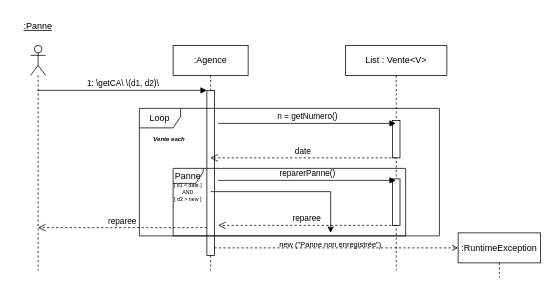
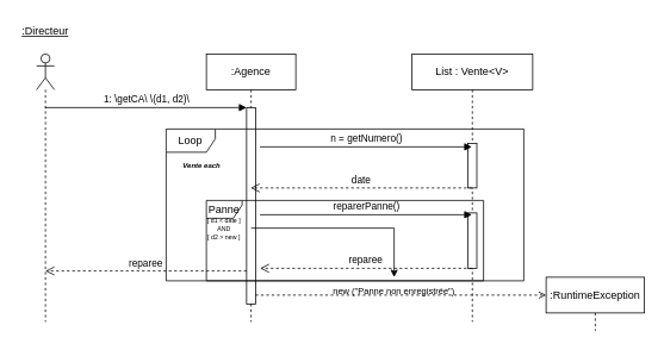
- <mxCell id="3" value="&lt;u&gt;:Panne&lt;/u&gt;" style="text;html=1;strokeColor=none;fillColor=none;align=center;verticalAlign=middle;whiteSpace=wrap;rounded=0;" parent="1" vertex="1"><mxGeometry x="20" y="20" width="60" height="30" as="geometry" /></mxCell>
+ <mxCell id="3" value="&lt;u&gt;:Directeur&lt;/u&gt;" style="text;html=1;strokeColor=none;fillColor=none;align=center;verticalAlign=middle;whiteSpace=wrap;rounded=0;" parent="1" vertex="1"><mxGeometry x="20" y="20" width="60" height="30" as="geometry" /></mxCell>
